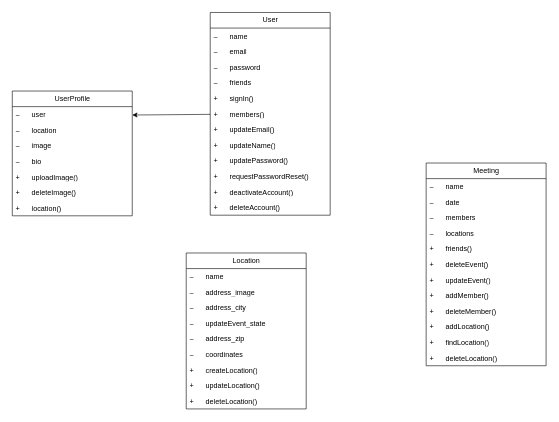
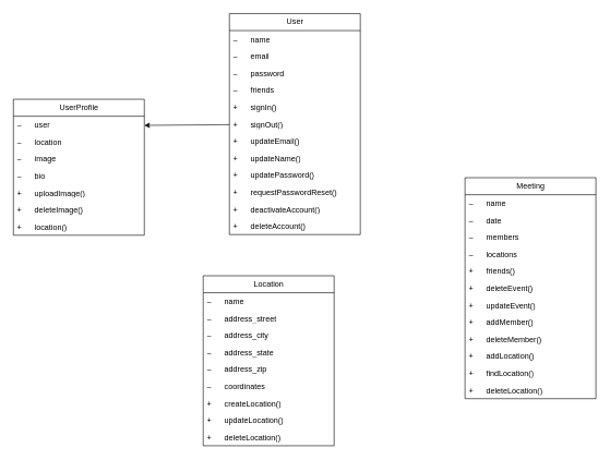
- <mxCell id="8" value="+&lt;span style=&quot;white-space: pre;&quot;&gt;&#09;&lt;/span&gt;members()" style="text;strokeColor=none;fillColor=none;align=left;verticalAlign=top;spacingLeft=4;spacingRight=4;overflow=hidden;rotatable=0;points=[[0,0.5],[1,0.5]];portConstraint=eastwest;whiteSpace=wrap;html=1;" vertex="1" parent="2"><mxGeometry y="156" width="200" height="26" as="geometry" /></mxCell>
+ <mxCell id="8" value="+&lt;span style=&quot;white-space: pre;&quot;&gt;&#09;&lt;/span&gt;signOut()" style="text;strokeColor=none;fillColor=none;align=left;verticalAlign=top;spacingLeft=4;spacingRight=4;overflow=hidden;rotatable=0;points=[[0,0.5],[1,0.5]];portConstraint=eastwest;whiteSpace=wrap;html=1;" vertex="1" parent="2"><mxGeometry y="156" width="200" height="26" as="geometry" /></mxCell>
- <mxCell id="39" value="–&lt;span style=&quot;white-space: pre;&quot;&gt;&#09;&lt;/span&gt;address_image" style="text;strokeColor=none;fillColor=none;align=left;verticalAlign=top;spacingLeft=4;spacingRight=4;overflow=hidden;rotatable=0;points=[[0,0.5],[1,0.5]];portConstraint=eastwest;whiteSpace=wrap;html=1;" vertex="1" parent="37"><mxGeometry y="52" width="200" height="26" as="geometry" /></mxCell>
+ <mxCell id="39" value="–&lt;span style=&quot;white-space: pre;&quot;&gt;&#09;&lt;/span&gt;address_street" style="text;strokeColor=none;fillColor=none;align=left;verticalAlign=top;spacingLeft=4;spacingRight=4;overflow=hidden;rotatable=0;points=[[0,0.5],[1,0.5]];portConstraint=eastwest;whiteSpace=wrap;html=1;" vertex="1" parent="37"><mxGeometry y="52" width="200" height="26" as="geometry" /></mxCell>
- <mxCell id="41" value="–&lt;span style=&quot;white-space: pre;&quot;&gt;&#09;&lt;/span&gt;updateEvent_state" style="text;strokeColor=none;fillColor=none;align=left;verticalAlign=top;spacingLeft=4;spacingRight=4;overflow=hidden;rotatable=0;points=[[0,0.5],[1,0.5]];portConstraint=eastwest;whiteSpace=wrap;html=1;" vertex="1" parent="37"><mxGeometry y="104" width="200" height="26" as="geometry" /></mxCell>
+ <mxCell id="41" value="–&lt;span style=&quot;white-space: pre;&quot;&gt;&#09;&lt;/span&gt;address_state" style="text;strokeColor=none;fillColor=none;align=left;verticalAlign=top;spacingLeft=4;spacingRight=4;overflow=hidden;rotatable=0;points=[[0,0.5],[1,0.5]];portConstraint=eastwest;whiteSpace=wrap;html=1;" vertex="1" parent="37"><mxGeometry y="104" width="200" height="26" as="geometry" /></mxCell>
